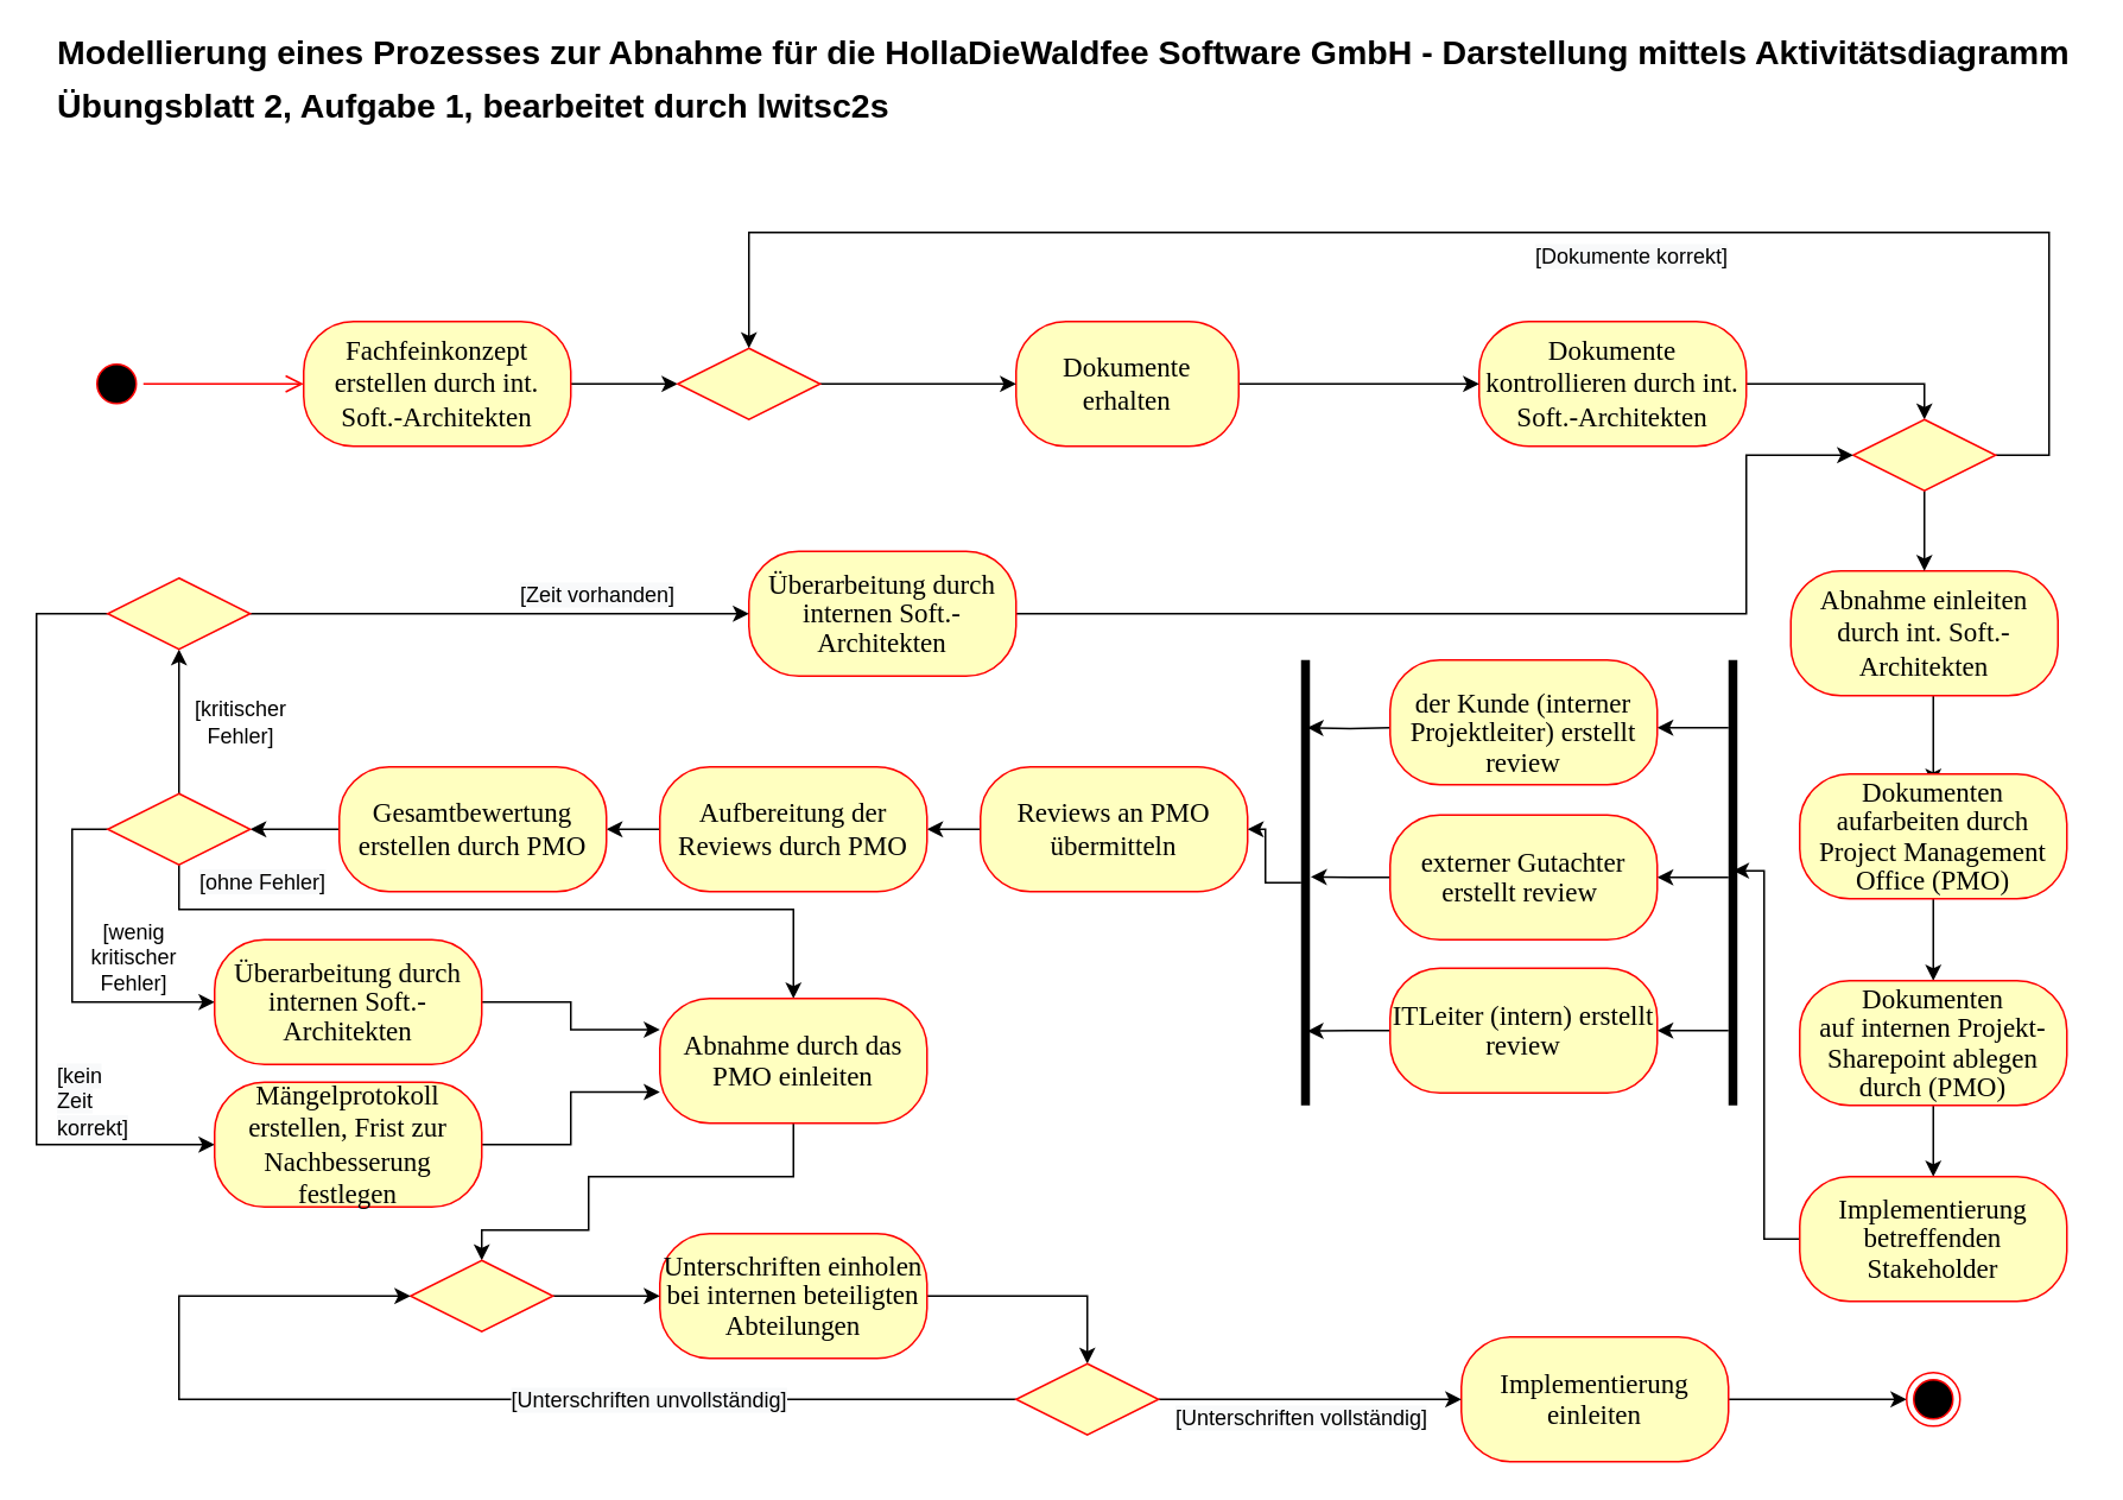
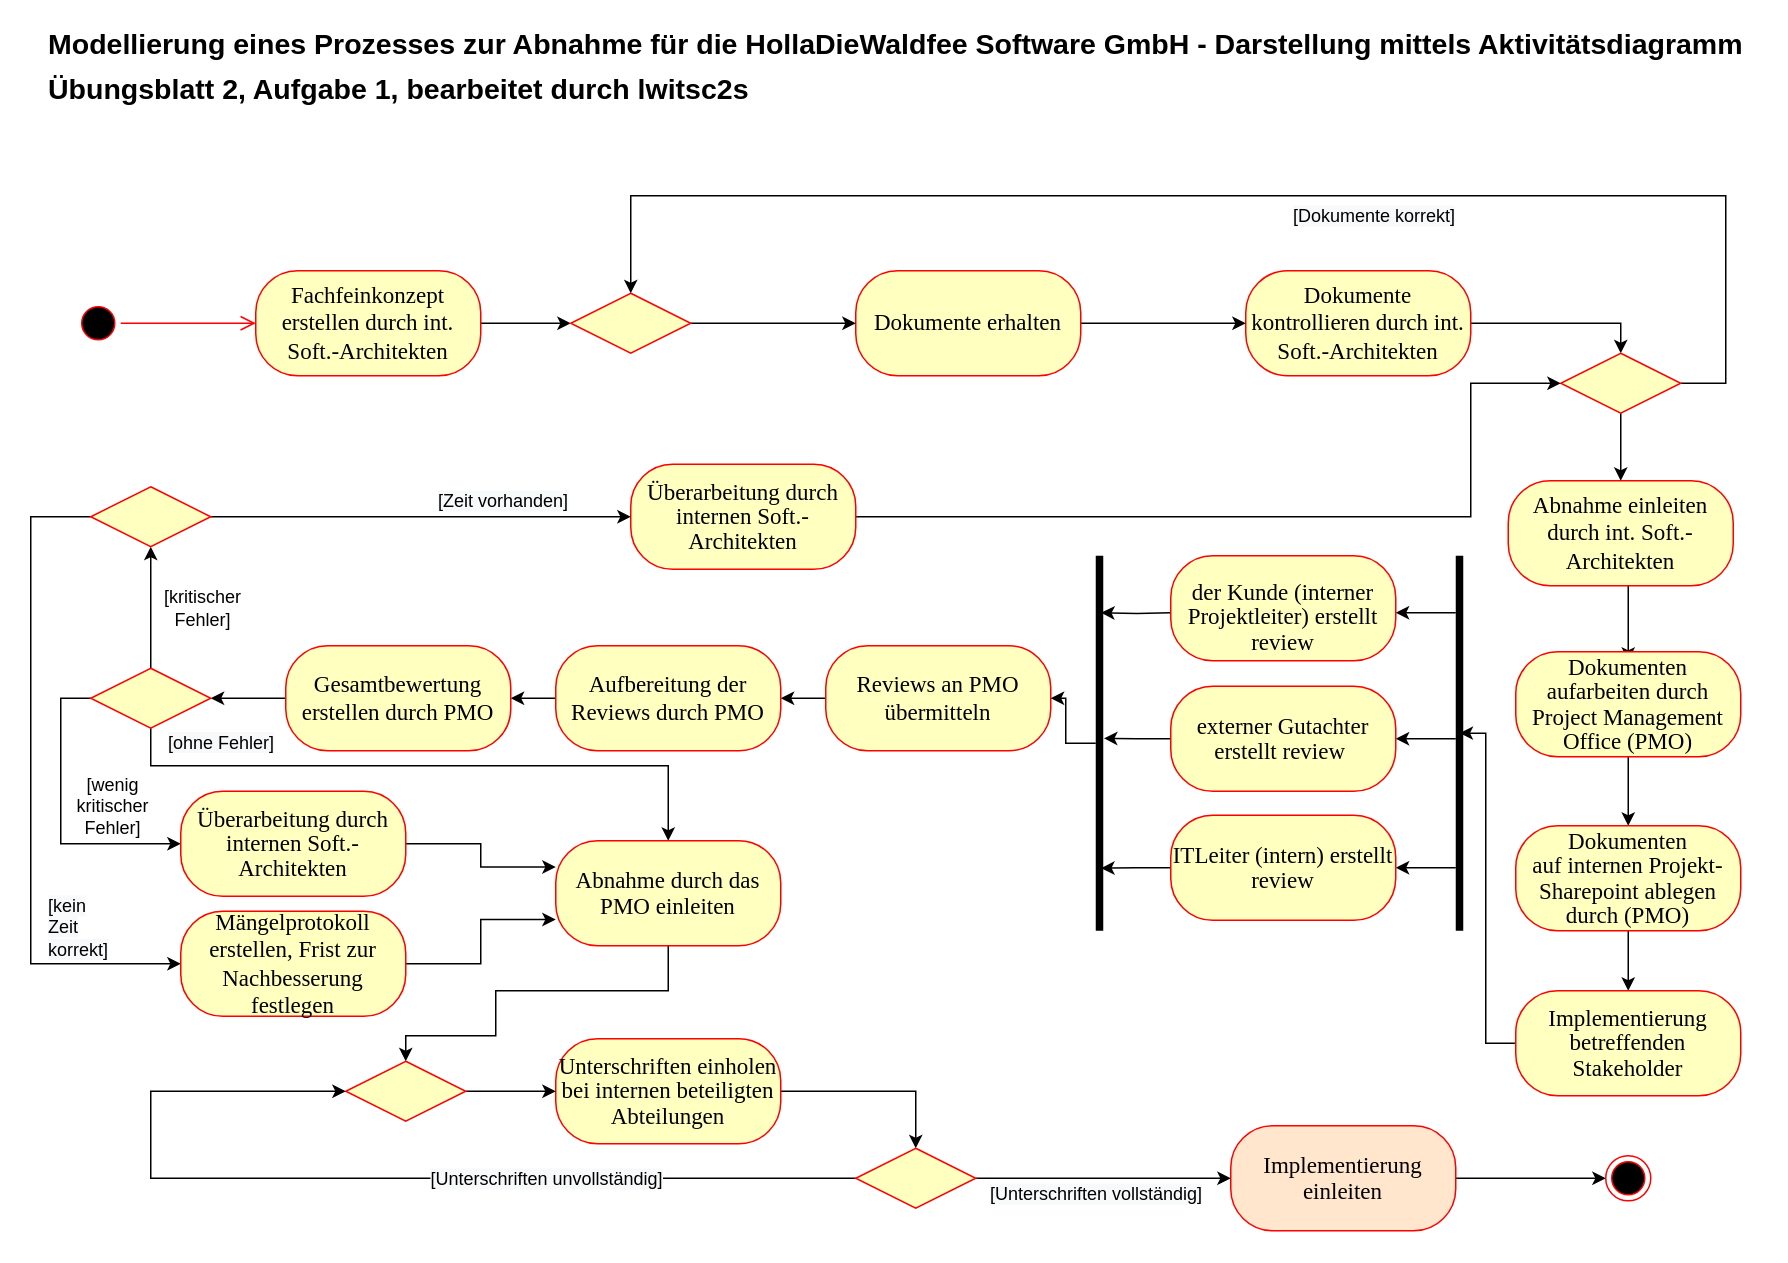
- <mxCell id="9" value="&lt;span style=&quot;font-family: &amp;#34;arialmt&amp;#34; ; font-size: 15.333px&quot;&gt;Dokumente erhalten&lt;/span&gt;" style="rounded=1;whiteSpace=wrap;html=1;arcSize=40;fontColor=#000000;fillColor=#ffffc0;strokeColor=#ff0000;" vertex="1" parent="1"><mxGeometry x="570" y="180" width="125" height="70" as="geometry" /></mxCell>
+ <mxCell id="9" value="&lt;span style=&quot;font-family: &amp;#34;arialmt&amp;#34; ; font-size: 15.333px&quot;&gt;Dokumente erhalten&lt;/span&gt;" style="rounded=1;whiteSpace=wrap;html=1;arcSize=40;fontColor=#000000;fillColor=#ffffc0;strokeColor=#ff0000;" vertex="1" parent="1"><mxGeometry x="570" y="180" width="150" height="70" as="geometry" /></mxCell>
- <mxCell id="61" value="&lt;p class=&quot;MsoNormal&quot;&gt;&lt;span style=&quot;font-size: 11.5pt ; line-height: 107% ; font-family: &amp;#34;arialmt&amp;#34;&quot;&gt;Implementierung einleiten&lt;/span&gt;&lt;/p&gt;" style="rounded=1;whiteSpace=wrap;html=1;arcSize=40;fontColor=#000000;fillColor=#ffffc0;strokeColor=#ff0000;" vertex="1" parent="1"><mxGeometry x="820" y="750" width="150" height="70" as="geometry" /></mxCell>
+ <mxCell id="61" value="&lt;p class=&quot;MsoNormal&quot;&gt;&lt;span style=&quot;font-size: 11.5pt ; line-height: 107% ; font-family: &amp;#34;arialmt&amp;#34;&quot;&gt;Implementierung einleiten&lt;/span&gt;&lt;/p&gt;" style="rounded=1;whiteSpace=wrap;html=1;arcSize=40;fontColor=#000000;fillColor=#ffe6cc;strokeColor=#ff0000;" vertex="1" parent="1"><mxGeometry x="820" y="750" width="150" height="70" as="geometry" /></mxCell>
